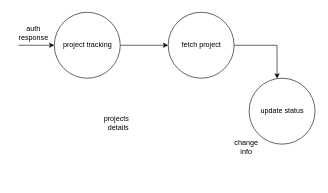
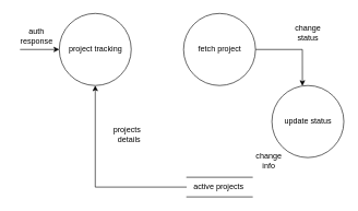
+ <mxCell id="12" value="&lt;font style=&quot;vertical-align: inherit&quot;&gt;&lt;font style=&quot;vertical-align: inherit&quot;&gt;&lt;font style=&quot;vertical-align: inherit&quot;&gt;&lt;font style=&quot;vertical-align: inherit&quot;&gt;change &lt;/font&gt;&lt;/font&gt;&lt;br&gt;&lt;font style=&quot;vertical-align: inherit&quot;&gt;&lt;font style=&quot;vertical-align: inherit&quot;&gt;status&lt;/font&gt;&lt;/font&gt;&lt;/font&gt;&lt;/font&gt;" style="text;html=1;align=center;verticalAlign=middle;resizable=0;points=[];autosize=1;" vertex="1" parent="1"><mxGeometry x="440" y="35" width="60" height="30" as="geometry" /></mxCell>
- <mxCell id="2" style="edgeStyle=orthogonalEdgeStyle;rounded=0;orthogonalLoop=1;jettySize=auto;html=1;entryX=0;entryY=0.5;entryDx=0;entryDy=0;" edge="1" parent="1" source="3" target="10"><mxGeometry relative="1" as="geometry" /></mxCell>
+ <mxCell id="7" style="edgeStyle=orthogonalEdgeStyle;rounded=0;orthogonalLoop=1;jettySize=auto;html=1;" edge="1" parent="1" source="8" target="3"><mxGeometry relative="1" as="geometry" /></mxCell>
+ <mxCell id="8" value="active projects&amp;nbsp;" style="html=1;dashed=0;whitespace=wrap;shape=partialRectangle;right=0;left=0;" vertex="1" parent="1"><mxGeometry x="285" y="270" width="100" height="30" as="geometry" /></mxCell>
